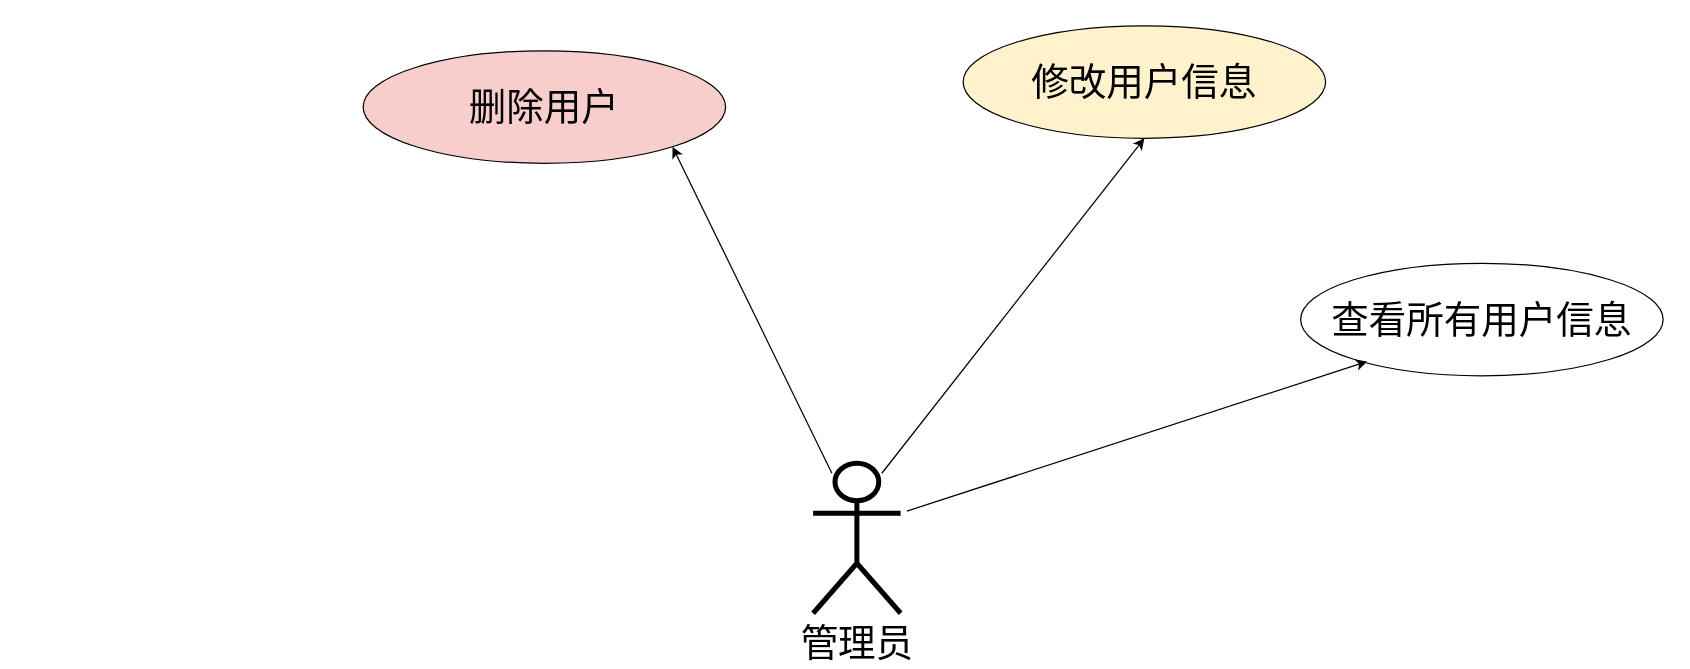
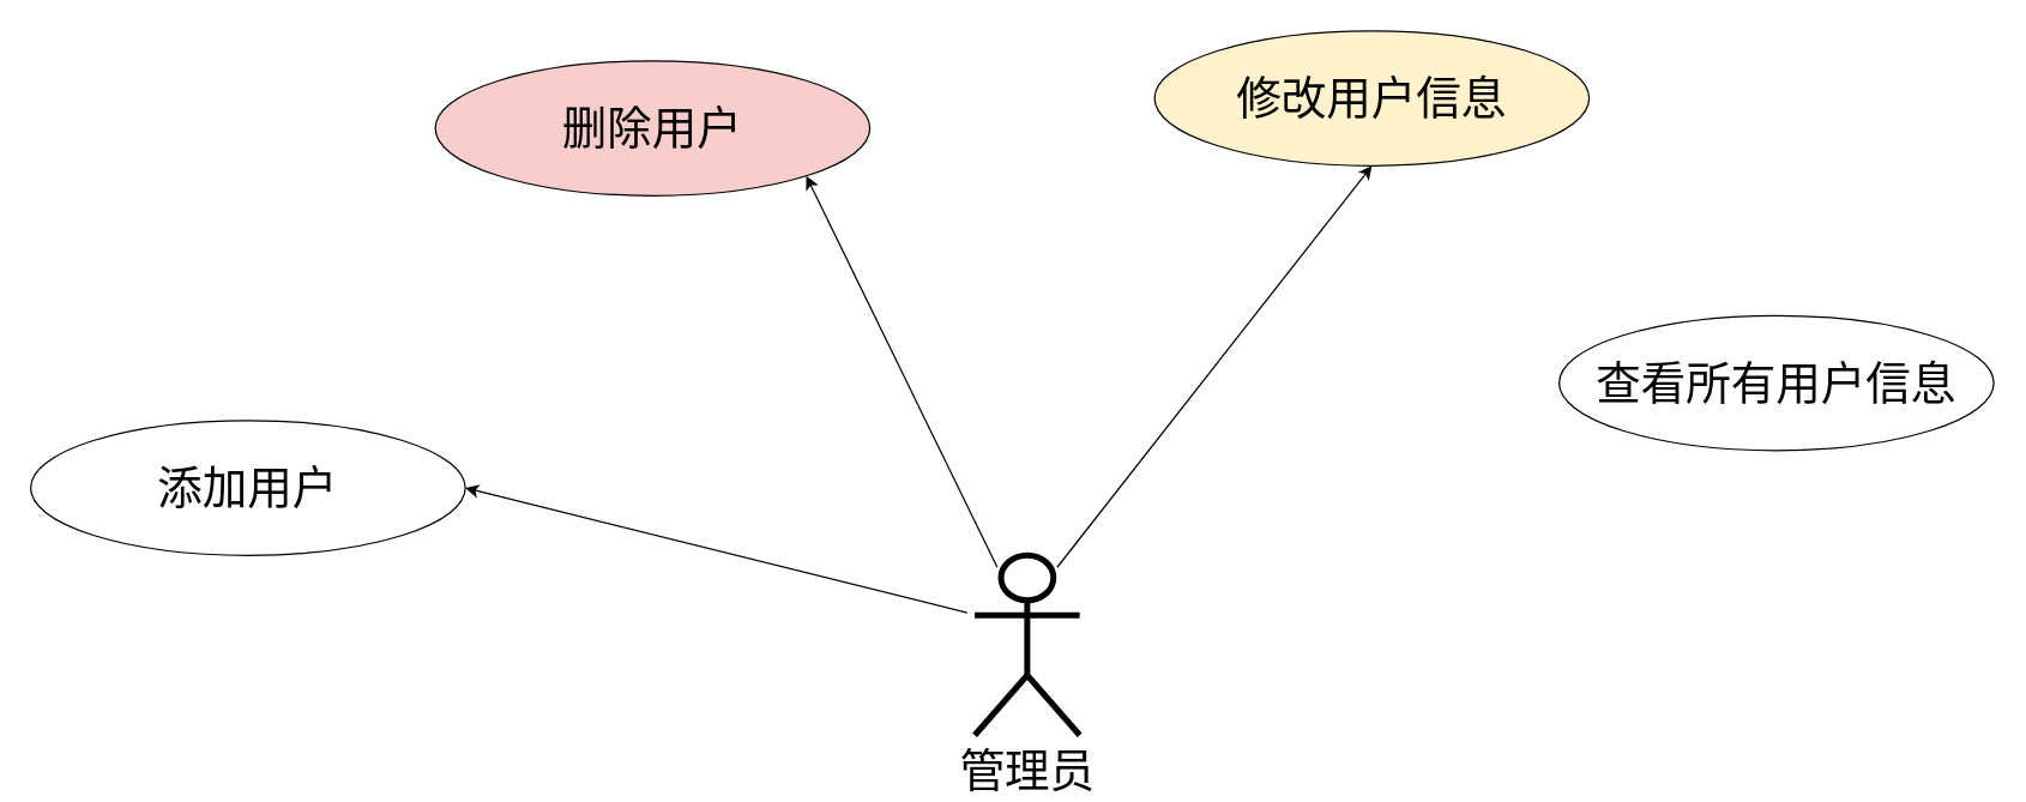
+ <mxCell id="9" value="&lt;font style=&quot;font-size: 30px;&quot;&gt;添加用户&lt;/font&gt;" style="ellipse;whiteSpace=wrap;html=1;" vertex="1" parent="1"><mxGeometry x="20" y="280" width="290" height="90" as="geometry" /></mxCell>
- <mxCell id="10" style="edgeStyle=none;rounded=0;orthogonalLoop=1;jettySize=auto;html=1;exitX=1;exitY=0.333;exitDx=0;exitDy=0;exitPerimeter=0;entryX=0.184;entryY=0.873;entryDx=0;entryDy=0;entryPerimeter=0;" edge="1" parent="1" source="5" target="6"><mxGeometry relative="1" as="geometry" /></mxCell>
+ <mxCell id="2" style="rounded=0;orthogonalLoop=1;jettySize=auto;html=1;exitX=0;exitY=0.333;exitDx=0;exitDy=0;exitPerimeter=0;entryX=1;entryY=0.5;entryDx=0;entryDy=0;" edge="1" parent="1" source="5" target="9"><mxGeometry relative="1" as="geometry" /></mxCell>
